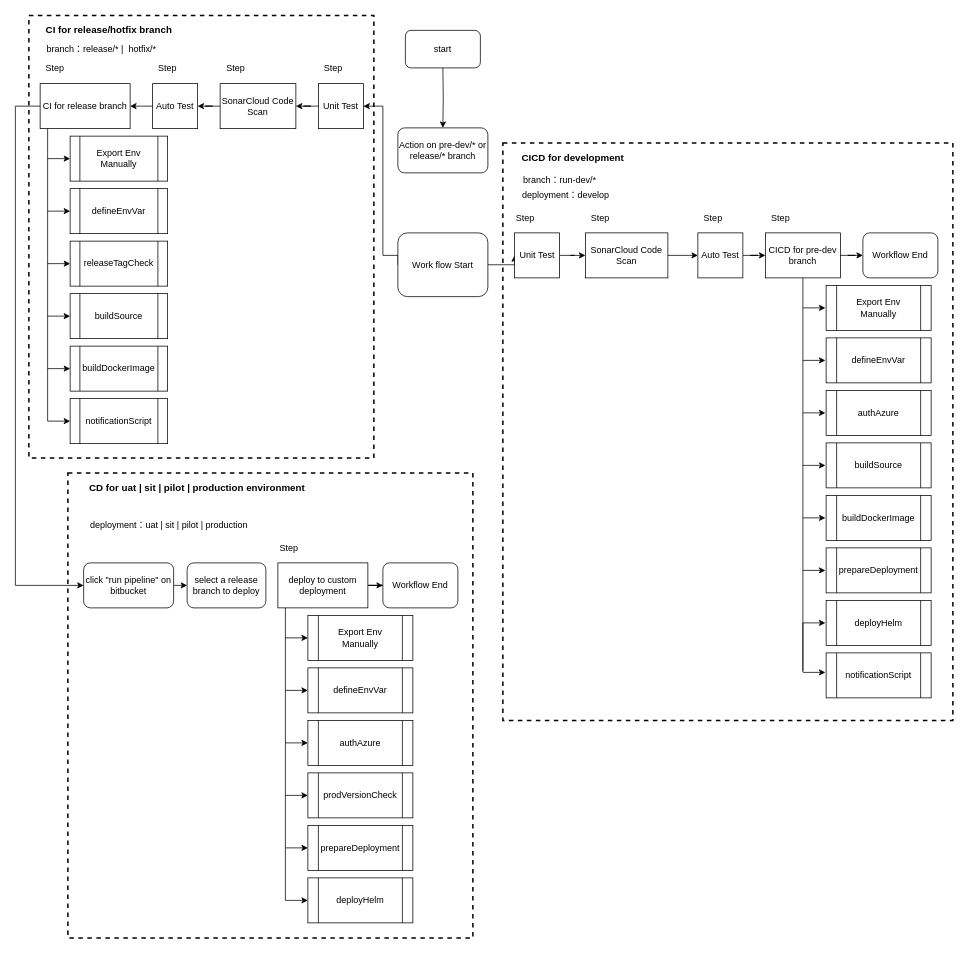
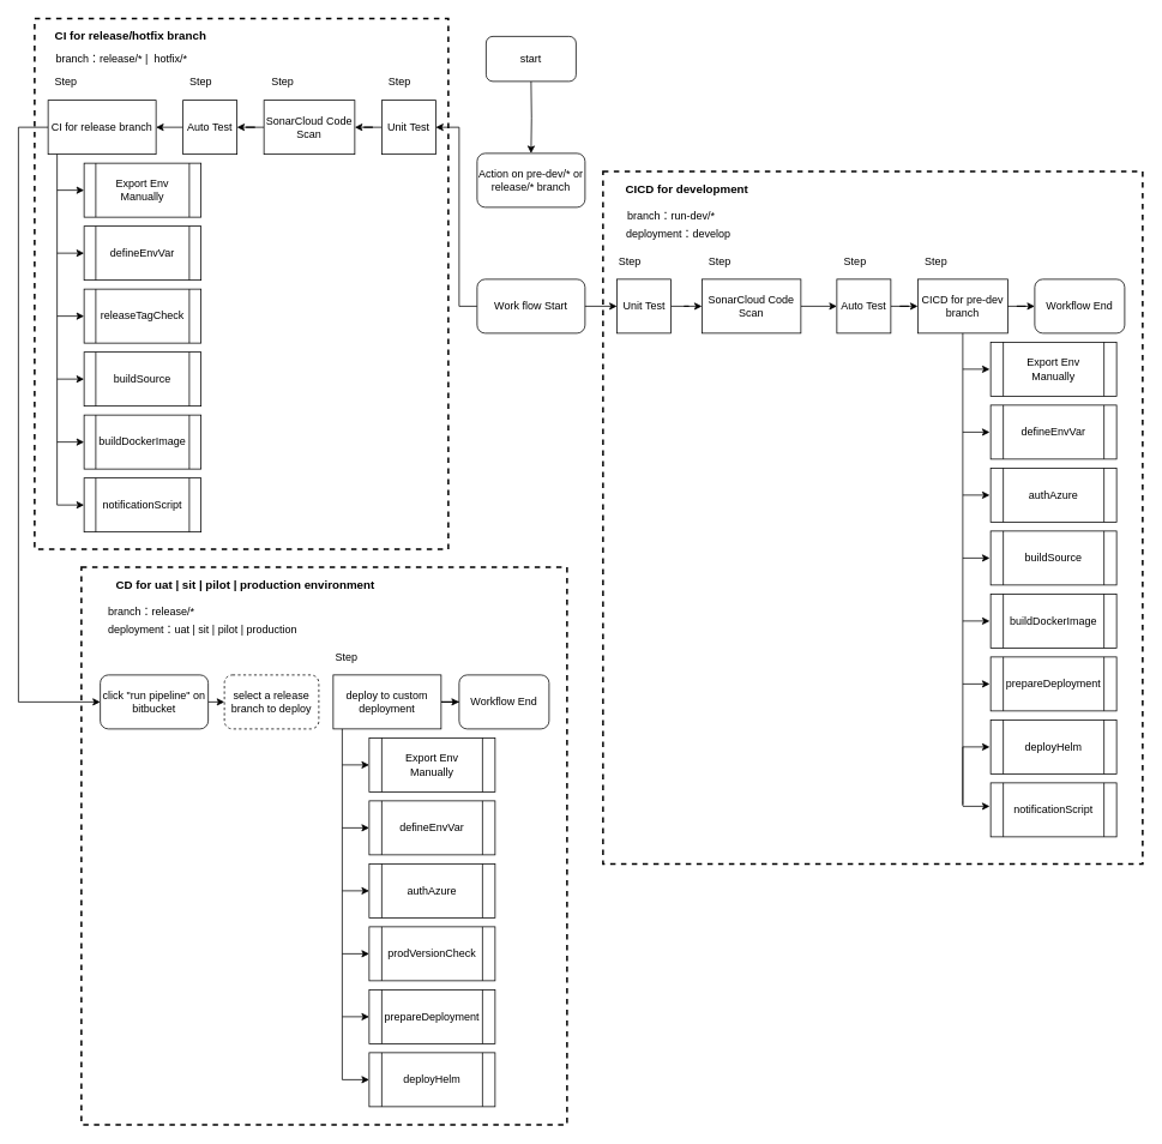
- <mxCell id="8" value="Work flow Start" style="rounded=1;whiteSpace=wrap;html=1;" parent="1" vertex="1"><mxGeometry x="530" y="310" width="120" height="85" as="geometry" /></mxCell>
+ <mxCell id="8" value="Work flow Start" style="rounded=1;whiteSpace=wrap;html=1;" parent="1" vertex="1"><mxGeometry x="530" y="310" width="120" height="60" as="geometry" /></mxCell>
- <mxCell id="84" value="&lt;b&gt;&lt;font style=&quot;font-size: 13px&quot;&gt;CD for uat | sit | pilot | production environment&lt;/font&gt;&lt;/b&gt;" style="text;html=1;strokeColor=none;fillColor=none;align=center;verticalAlign=middle;whiteSpace=wrap;rounded=0;dashed=1;" vertex="1" parent="1"><mxGeometry x="110" y="640" width="305" height="20" as="geometry" /></mxCell>
+ <mxCell id="84" value="&lt;b&gt;&lt;font style=&quot;font-size: 13px&quot;&gt;CD for uat | sit | pilot | production environment&lt;/font&gt;&lt;/b&gt;" style="text;html=1;strokeColor=none;fillColor=none;align=center;verticalAlign=middle;whiteSpace=wrap;rounded=0;dashed=1;" vertex="1" parent="1"><mxGeometry x="120" y="640" width="305" height="20" as="geometry" /></mxCell>
+ <mxCell id="85" value="branch：release/*" style="text;html=1;strokeColor=none;fillColor=none;align=center;verticalAlign=middle;whiteSpace=wrap;rounded=0;dashed=1;" vertex="1" parent="1"><mxGeometry x="107.5" y="670" width="120" height="20" as="geometry" /></mxCell>
- <mxCell id="92" value="select a release branch to deploy" style="rounded=1;whiteSpace=wrap;html=1;fillColor=none;" vertex="1" parent="1"><mxGeometry x="249" y="750" width="105" height="60" as="geometry" /></mxCell>
+ <mxCell id="92" value="select a release branch to deploy" style="rounded=1;whiteSpace=wrap;html=1;fillColor=none;dashed=1;" vertex="1" parent="1"><mxGeometry x="249" y="750" width="105" height="60" as="geometry" /></mxCell>
